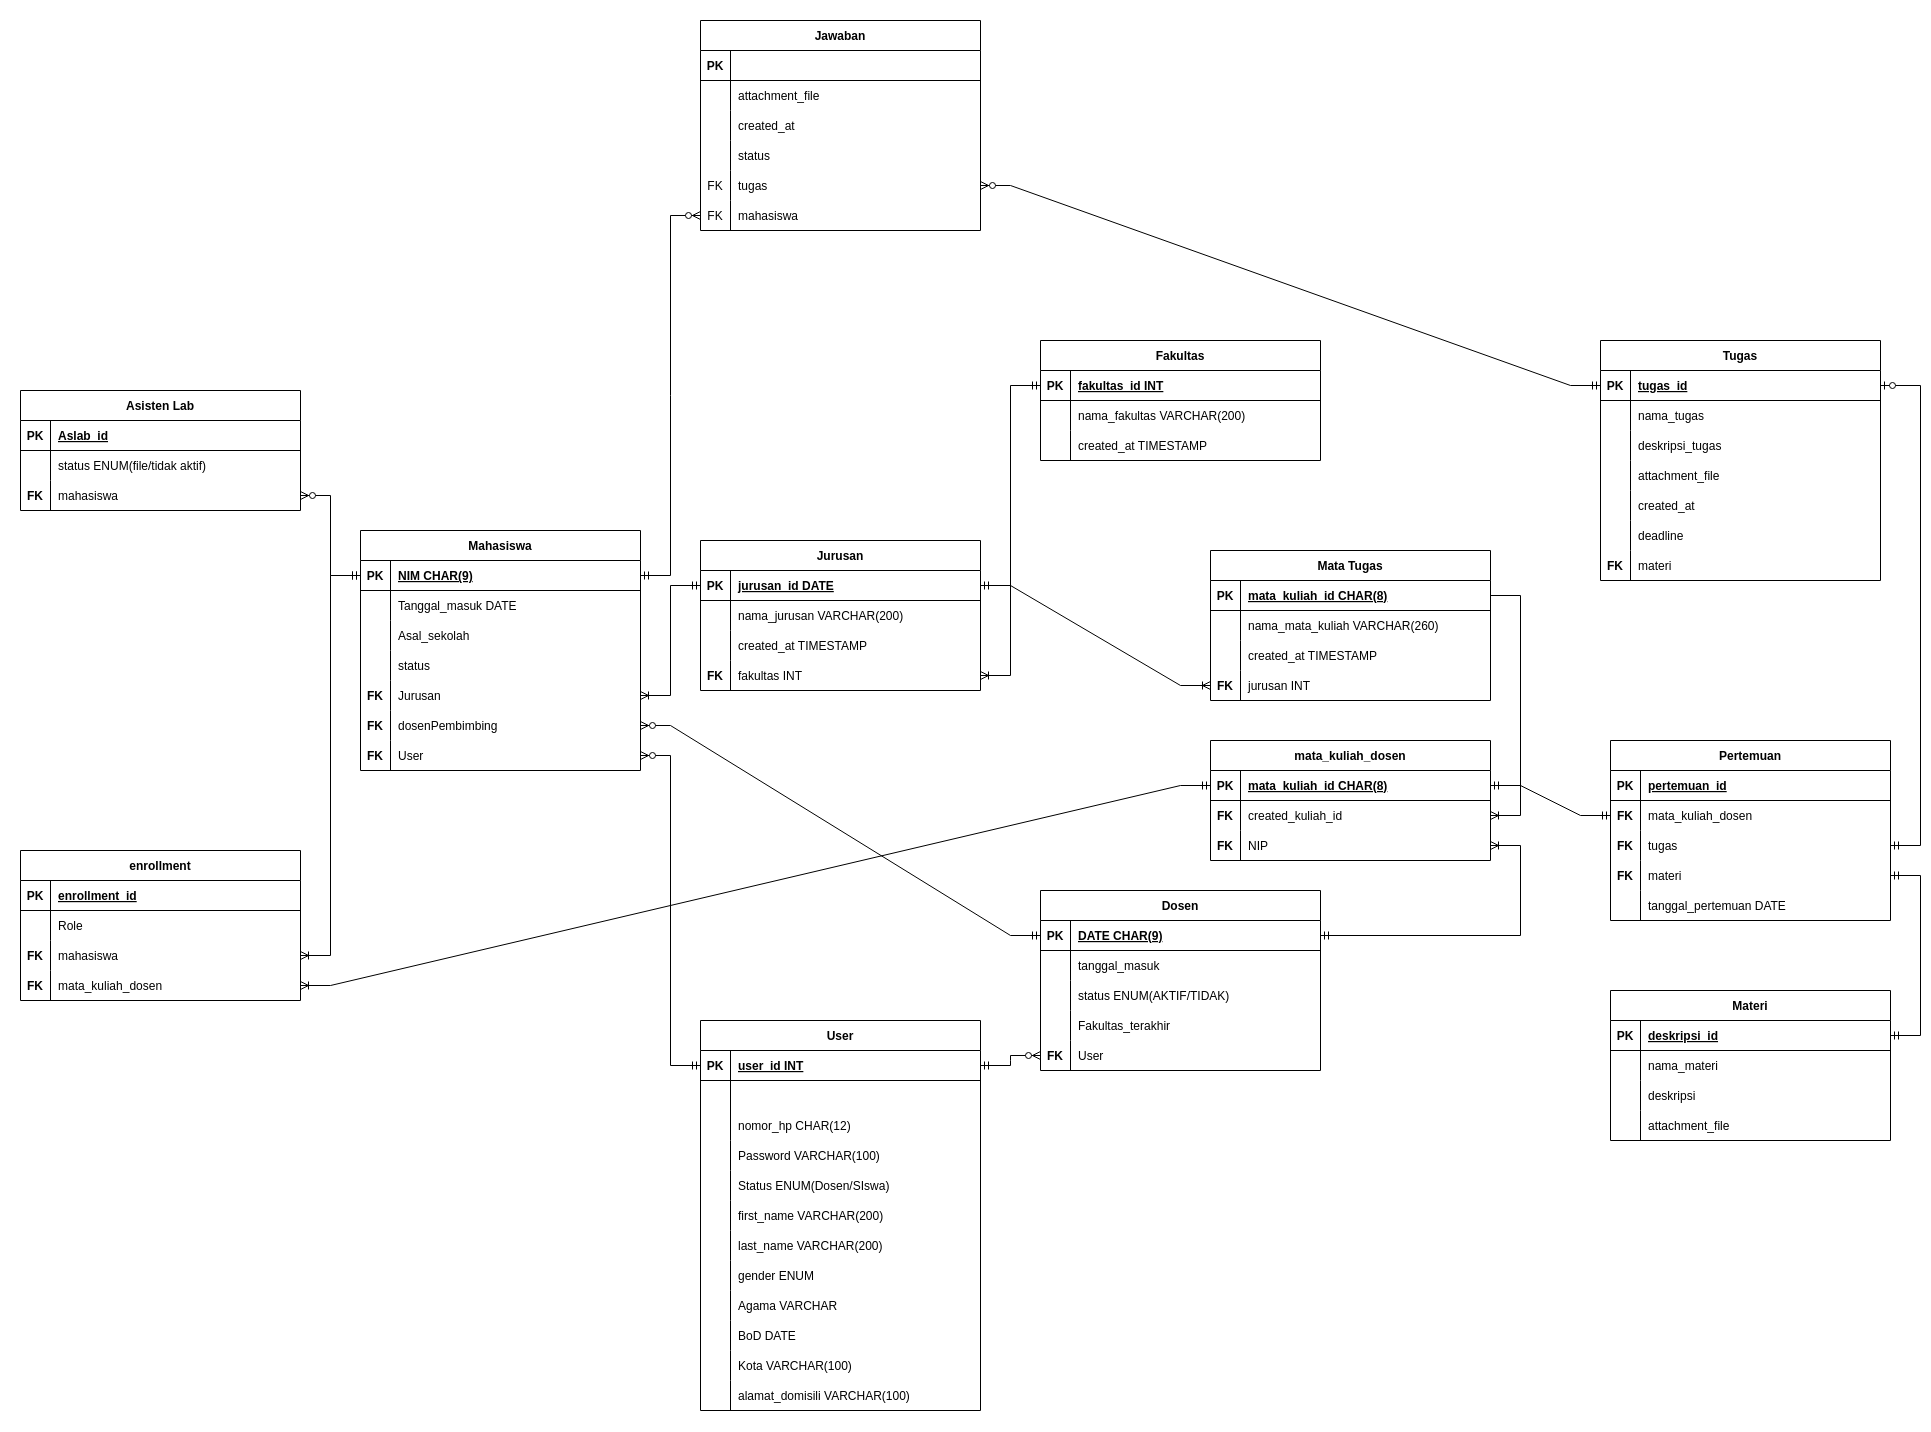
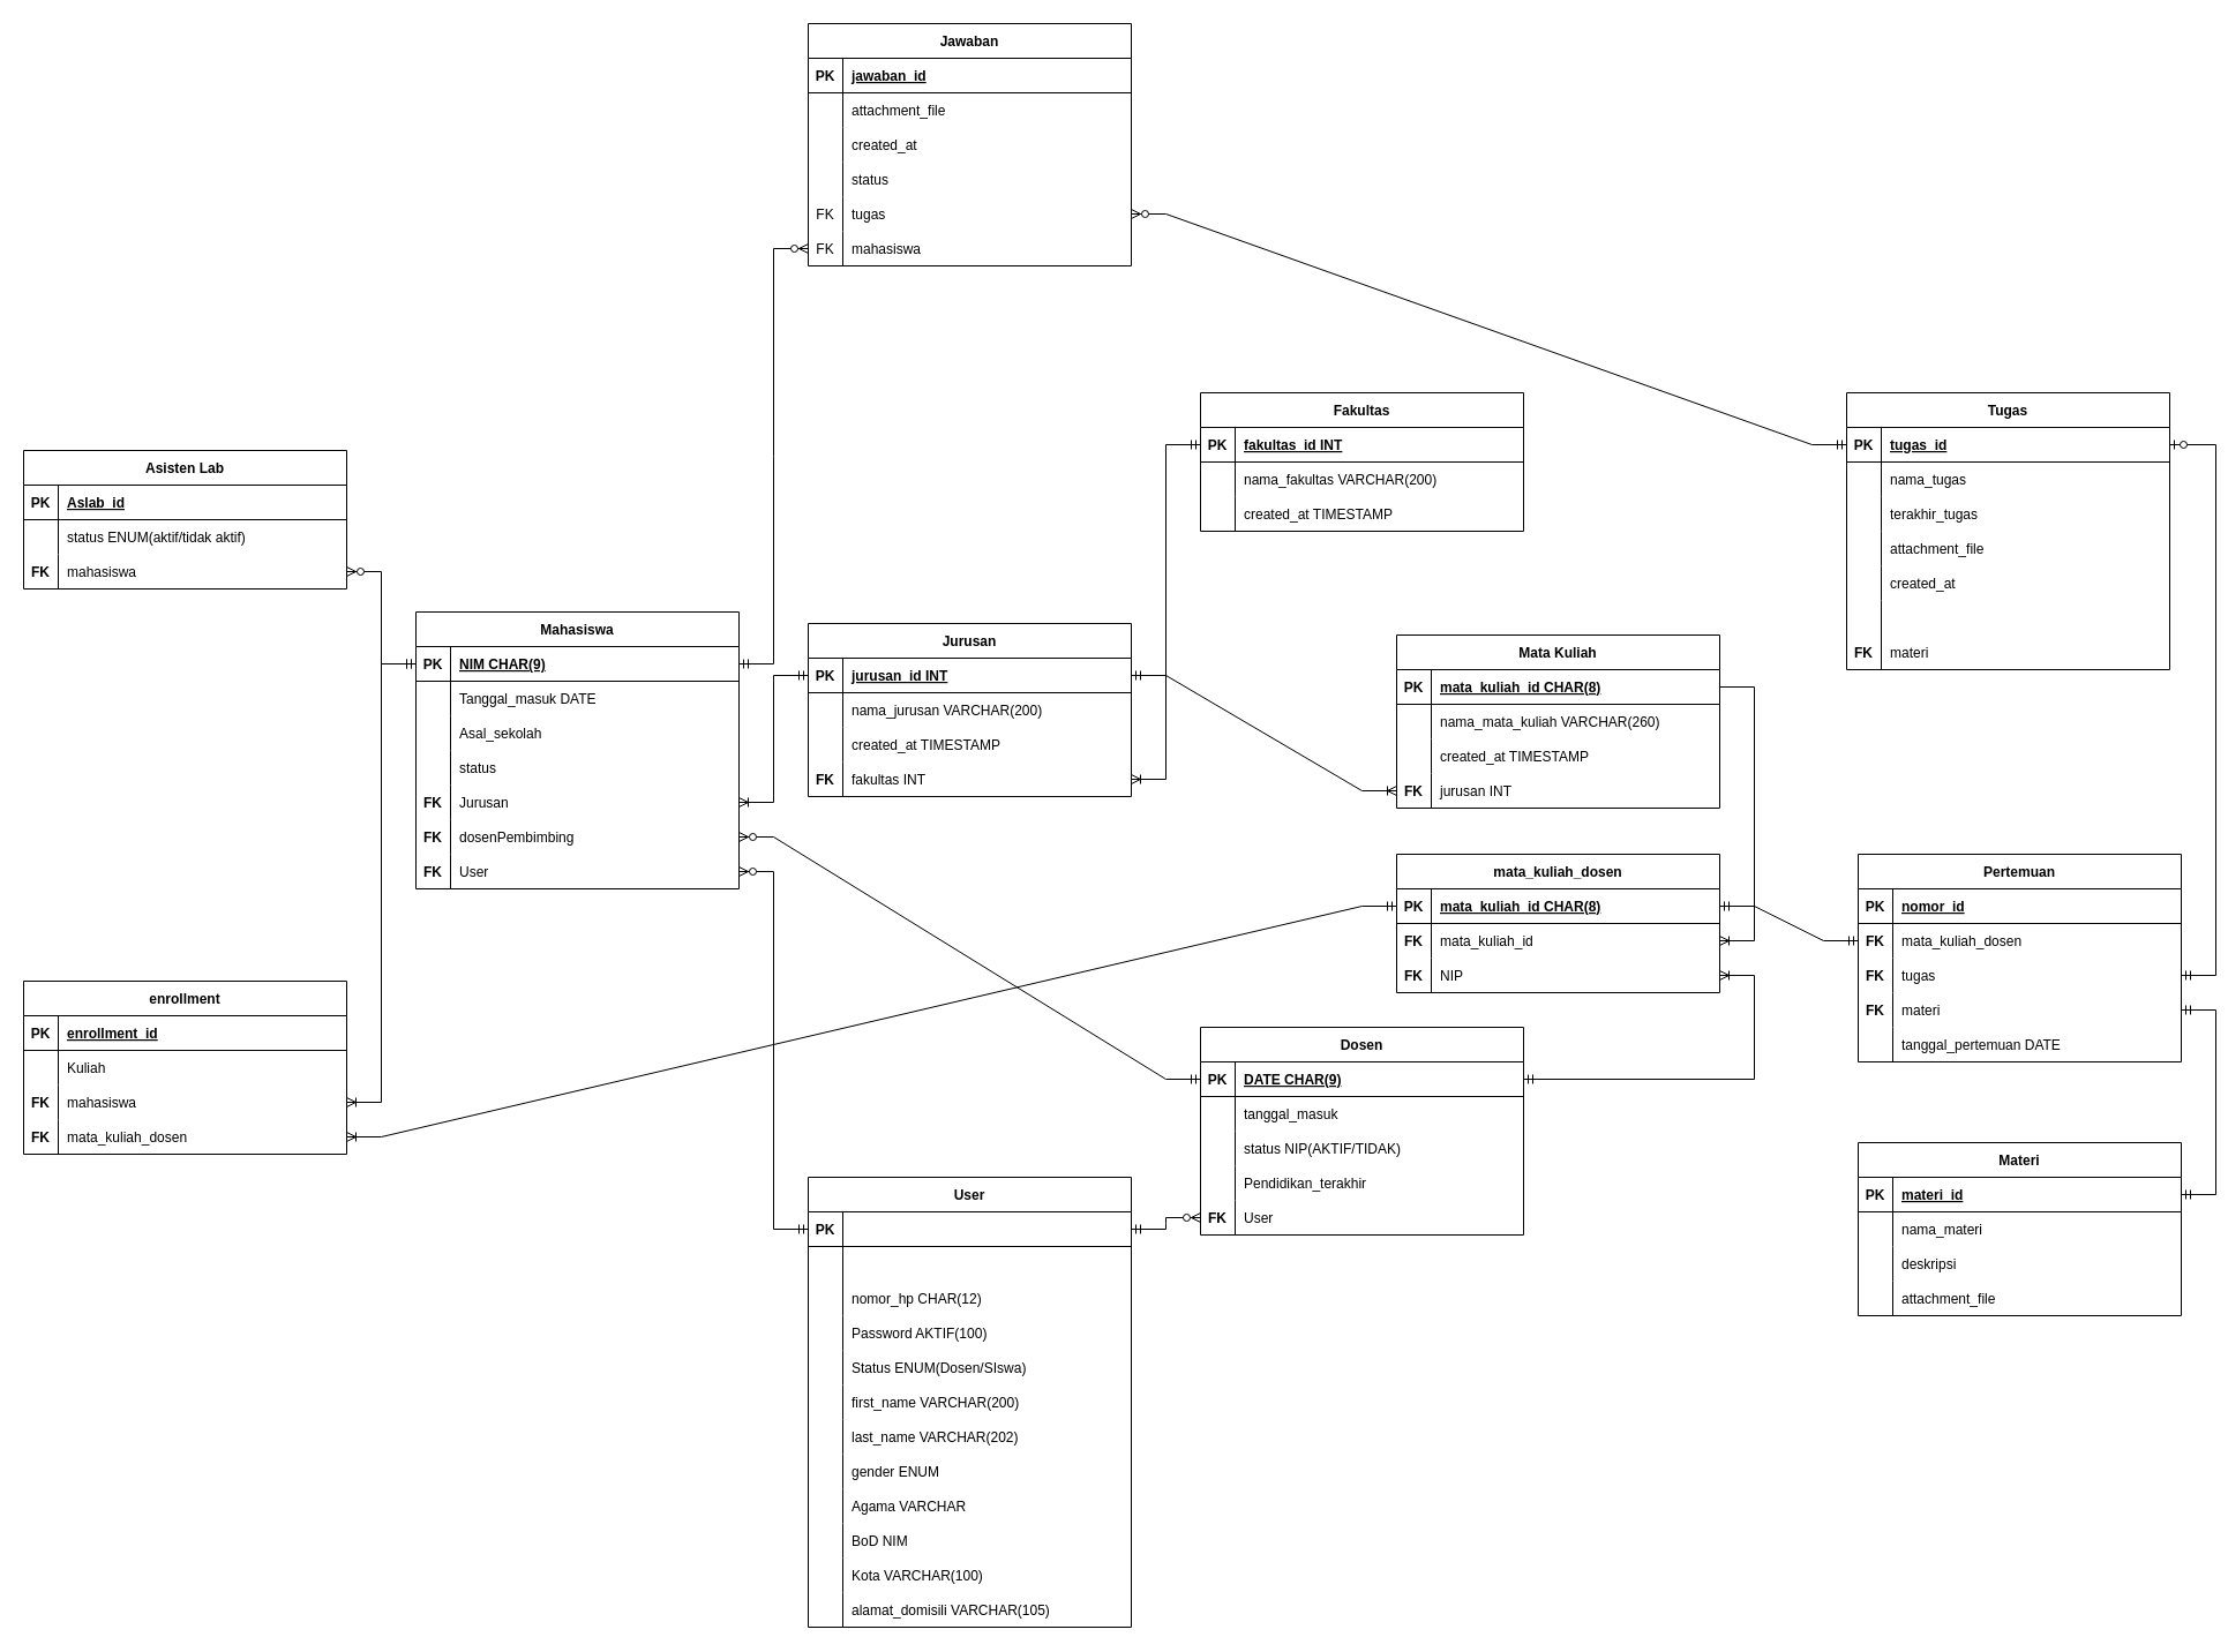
+ <mxCell id="150" value="jawaban_id" style="shape=partialRectangle;overflow=hidden;connectable=0;fillColor=none;top=0;left=0;bottom=0;right=0;align=left;spacingLeft=6;fontStyle=5;" parent="148" vertex="1"><mxGeometry x="30" width="250" height="30" as="geometry"><mxRectangle width="250" height="30" as="alternateBounds" /></mxGeometry></mxCell>
- <mxCell id="134" value="deskripsi_tugas" style="shape=partialRectangle;overflow=hidden;connectable=0;fillColor=none;top=0;left=0;bottom=0;right=0;align=left;spacingLeft=6;" parent="132" vertex="1"><mxGeometry x="30" width="250" height="30" as="geometry"><mxRectangle width="250" height="30" as="alternateBounds" /></mxGeometry></mxCell>
+ <mxCell id="134" value="terakhir_tugas" style="shape=partialRectangle;overflow=hidden;connectable=0;fillColor=none;top=0;left=0;bottom=0;right=0;align=left;spacingLeft=6;" parent="132" vertex="1"><mxGeometry x="30" width="250" height="30" as="geometry"><mxRectangle width="250" height="30" as="alternateBounds" /></mxGeometry></mxCell>
- <mxCell id="172" value="status ENUM(file/tidak aktif)" style="shape=partialRectangle;overflow=hidden;connectable=0;fillColor=none;top=0;left=0;bottom=0;right=0;align=left;spacingLeft=6;" parent="170" vertex="1"><mxGeometry x="30" width="250" height="30" as="geometry"><mxRectangle width="250" height="30" as="alternateBounds" /></mxGeometry></mxCell>
+ <mxCell id="172" value="status ENUM(aktif/tidak aktif)" style="shape=partialRectangle;overflow=hidden;connectable=0;fillColor=none;top=0;left=0;bottom=0;right=0;align=left;spacingLeft=6;" parent="170" vertex="1"><mxGeometry x="30" width="250" height="30" as="geometry"><mxRectangle width="250" height="30" as="alternateBounds" /></mxGeometry></mxCell>
- <mxCell id="143" value="deadline" style="shape=partialRectangle;overflow=hidden;connectable=0;fillColor=none;top=0;left=0;bottom=0;right=0;align=left;spacingLeft=6;" parent="141" vertex="1"><mxGeometry x="30" width="250" height="30" as="geometry"><mxRectangle width="250" height="30" as="alternateBounds" /></mxGeometry></mxCell>
- <mxCell id="99" value="Mata Tugas" style="shape=table;startSize=30;container=1;collapsible=1;childLayout=tableLayout;fixedRows=1;rowLines=0;fontStyle=1;align=center;resizeLast=1;" parent="1" vertex="1"><mxGeometry x="1210" y="550" width="280" height="150" as="geometry" /></mxCell>
+ <mxCell id="99" value="Mata Kuliah" style="shape=table;startSize=30;container=1;collapsible=1;childLayout=tableLayout;fixedRows=1;rowLines=0;fontStyle=1;align=center;resizeLast=1;" parent="1" vertex="1"><mxGeometry x="1210" y="550" width="280" height="150" as="geometry" /></mxCell>
- <mxCell id="89" value="jurusan_id DATE" style="shape=partialRectangle;overflow=hidden;connectable=0;fillColor=none;top=0;left=0;bottom=0;right=0;align=left;spacingLeft=6;fontStyle=5;" parent="87" vertex="1"><mxGeometry x="30" width="250" height="30" as="geometry"><mxRectangle width="250" height="30" as="alternateBounds" /></mxGeometry></mxCell>
+ <mxCell id="89" value="jurusan_id INT" style="shape=partialRectangle;overflow=hidden;connectable=0;fillColor=none;top=0;left=0;bottom=0;right=0;align=left;spacingLeft=6;fontStyle=5;" parent="87" vertex="1"><mxGeometry x="30" width="250" height="30" as="geometry"><mxRectangle width="250" height="30" as="alternateBounds" /></mxGeometry></mxCell>
- <mxCell id="186" value="pertemuan_id" style="shape=partialRectangle;overflow=hidden;connectable=0;fillColor=none;top=0;left=0;bottom=0;right=0;align=left;spacingLeft=6;fontStyle=5;" parent="184" vertex="1"><mxGeometry x="30" width="250" height="30" as="geometry"><mxRectangle width="250" height="30" as="alternateBounds" /></mxGeometry></mxCell>
+ <mxCell id="186" value="nomor_id" style="shape=partialRectangle;overflow=hidden;connectable=0;fillColor=none;top=0;left=0;bottom=0;right=0;align=left;spacingLeft=6;fontStyle=5;" parent="184" vertex="1"><mxGeometry x="30" width="250" height="30" as="geometry"><mxRectangle width="250" height="30" as="alternateBounds" /></mxGeometry></mxCell>
- <mxCell id="205" value="created_kuliah_id" style="shape=partialRectangle;overflow=hidden;connectable=0;fillColor=none;top=0;left=0;bottom=0;right=0;align=left;spacingLeft=6;" parent="203" vertex="1"><mxGeometry x="30" width="250" height="30" as="geometry"><mxRectangle width="250" height="30" as="alternateBounds" /></mxGeometry></mxCell>
+ <mxCell id="205" value="mata_kuliah_id" style="shape=partialRectangle;overflow=hidden;connectable=0;fillColor=none;top=0;left=0;bottom=0;right=0;align=left;spacingLeft=6;" parent="203" vertex="1"><mxGeometry x="30" width="250" height="30" as="geometry"><mxRectangle width="250" height="30" as="alternateBounds" /></mxGeometry></mxCell>
- <mxCell id="222" value="Role" style="shape=partialRectangle;overflow=hidden;connectable=0;fillColor=none;top=0;left=0;bottom=0;right=0;align=left;spacingLeft=6;" parent="220" vertex="1"><mxGeometry x="30" width="250" height="30" as="geometry"><mxRectangle width="250" height="30" as="alternateBounds" /></mxGeometry></mxCell>
+ <mxCell id="222" value="Kuliah" style="shape=partialRectangle;overflow=hidden;connectable=0;fillColor=none;top=0;left=0;bottom=0;right=0;align=left;spacingLeft=6;" parent="220" vertex="1"><mxGeometry x="30" width="250" height="30" as="geometry"><mxRectangle width="250" height="30" as="alternateBounds" /></mxGeometry></mxCell>
- <mxCell id="69" value="status ENUM(AKTIF/TIDAK)" style="shape=partialRectangle;overflow=hidden;connectable=0;fillColor=none;top=0;left=0;bottom=0;right=0;align=left;spacingLeft=6;" parent="67" vertex="1"><mxGeometry x="30" width="250" height="30" as="geometry"><mxRectangle width="250" height="30" as="alternateBounds" /></mxGeometry></mxCell>
+ <mxCell id="69" value="status NIP(AKTIF/TIDAK)" style="shape=partialRectangle;overflow=hidden;connectable=0;fillColor=none;top=0;left=0;bottom=0;right=0;align=left;spacingLeft=6;" parent="67" vertex="1"><mxGeometry x="30" width="250" height="30" as="geometry"><mxRectangle width="250" height="30" as="alternateBounds" /></mxGeometry></mxCell>
- <mxCell id="72" value="Fakultas_terakhir" style="shape=partialRectangle;overflow=hidden;connectable=0;fillColor=none;top=0;left=0;bottom=0;right=0;align=left;spacingLeft=6;" parent="70" vertex="1"><mxGeometry x="30" width="250" height="30" as="geometry"><mxRectangle width="250" height="30" as="alternateBounds" /></mxGeometry></mxCell>
+ <mxCell id="72" value="Pendidikan_terakhir" style="shape=partialRectangle;overflow=hidden;connectable=0;fillColor=none;top=0;left=0;bottom=0;right=0;align=left;spacingLeft=6;" parent="70" vertex="1"><mxGeometry x="30" width="250" height="30" as="geometry"><mxRectangle width="250" height="30" as="alternateBounds" /></mxGeometry></mxCell>
- <mxCell id="115" value="deskripsi_id" style="shape=partialRectangle;overflow=hidden;connectable=0;fillColor=none;top=0;left=0;bottom=0;right=0;align=left;spacingLeft=6;fontStyle=5;" parent="113" vertex="1"><mxGeometry x="30" width="250" height="30" as="geometry"><mxRectangle width="250" height="30" as="alternateBounds" /></mxGeometry></mxCell>
+ <mxCell id="115" value="materi_id" style="shape=partialRectangle;overflow=hidden;connectable=0;fillColor=none;top=0;left=0;bottom=0;right=0;align=left;spacingLeft=6;fontStyle=5;" parent="113" vertex="1"><mxGeometry x="30" width="250" height="30" as="geometry"><mxRectangle width="250" height="30" as="alternateBounds" /></mxGeometry></mxCell>
- <mxCell id="5" value="user_id INT" style="shape=partialRectangle;overflow=hidden;connectable=0;fillColor=none;top=0;left=0;bottom=0;right=0;align=left;spacingLeft=6;fontStyle=5;" parent="3" vertex="1"><mxGeometry x="30" width="250" height="30" as="geometry"><mxRectangle width="250" height="30" as="alternateBounds" /></mxGeometry></mxCell>
- <mxCell id="13" value="Password VARCHAR(100)" style="shape=partialRectangle;overflow=hidden;connectable=0;fillColor=none;top=0;left=0;bottom=0;right=0;align=left;spacingLeft=6;" parent="11" vertex="1"><mxGeometry x="30" width="250" height="30" as="geometry"><mxRectangle width="250" height="30" as="alternateBounds" /></mxGeometry></mxCell>
+ <mxCell id="13" value="Password AKTIF(100)" style="shape=partialRectangle;overflow=hidden;connectable=0;fillColor=none;top=0;left=0;bottom=0;right=0;align=left;spacingLeft=6;" parent="11" vertex="1"><mxGeometry x="30" width="250" height="30" as="geometry"><mxRectangle width="250" height="30" as="alternateBounds" /></mxGeometry></mxCell>
- <mxCell id="22" value="last_name VARCHAR(200)" style="shape=partialRectangle;overflow=hidden;connectable=0;fillColor=none;top=0;left=0;bottom=0;right=0;align=left;spacingLeft=6;" parent="20" vertex="1"><mxGeometry x="30" width="250" height="30" as="geometry"><mxRectangle width="250" height="30" as="alternateBounds" /></mxGeometry></mxCell>
+ <mxCell id="22" value="last_name VARCHAR(202)" style="shape=partialRectangle;overflow=hidden;connectable=0;fillColor=none;top=0;left=0;bottom=0;right=0;align=left;spacingLeft=6;" parent="20" vertex="1"><mxGeometry x="30" width="250" height="30" as="geometry"><mxRectangle width="250" height="30" as="alternateBounds" /></mxGeometry></mxCell>
- <mxCell id="31" value="BoD DATE" style="shape=partialRectangle;overflow=hidden;connectable=0;fillColor=none;top=0;left=0;bottom=0;right=0;align=left;spacingLeft=6;" parent="29" vertex="1"><mxGeometry x="30" width="250" height="30" as="geometry"><mxRectangle width="250" height="30" as="alternateBounds" /></mxGeometry></mxCell>
+ <mxCell id="31" value="BoD NIM" style="shape=partialRectangle;overflow=hidden;connectable=0;fillColor=none;top=0;left=0;bottom=0;right=0;align=left;spacingLeft=6;" parent="29" vertex="1"><mxGeometry x="30" width="250" height="30" as="geometry"><mxRectangle width="250" height="30" as="alternateBounds" /></mxGeometry></mxCell>
- <mxCell id="37" value="alamat_domisili VARCHAR(100)" style="shape=partialRectangle;overflow=hidden;connectable=0;fillColor=none;top=0;left=0;bottom=0;right=0;align=left;spacingLeft=6;" parent="35" vertex="1"><mxGeometry x="30" width="250" height="30" as="geometry"><mxRectangle width="250" height="30" as="alternateBounds" /></mxGeometry></mxCell>
+ <mxCell id="37" value="alamat_domisili VARCHAR(105)" style="shape=partialRectangle;overflow=hidden;connectable=0;fillColor=none;top=0;left=0;bottom=0;right=0;align=left;spacingLeft=6;" parent="35" vertex="1"><mxGeometry x="30" width="250" height="30" as="geometry"><mxRectangle width="250" height="30" as="alternateBounds" /></mxGeometry></mxCell>
